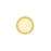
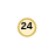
+ <mxCell id="4" value="24" style="text;html=1;strokeColor=none;fillColor=none;align=center;verticalAlign=middle;whiteSpace=wrap;rounded=0;fontStyle=1" parent="2" vertex="1"><mxGeometry width="20" height="20" as="geometry" /></mxCell>
